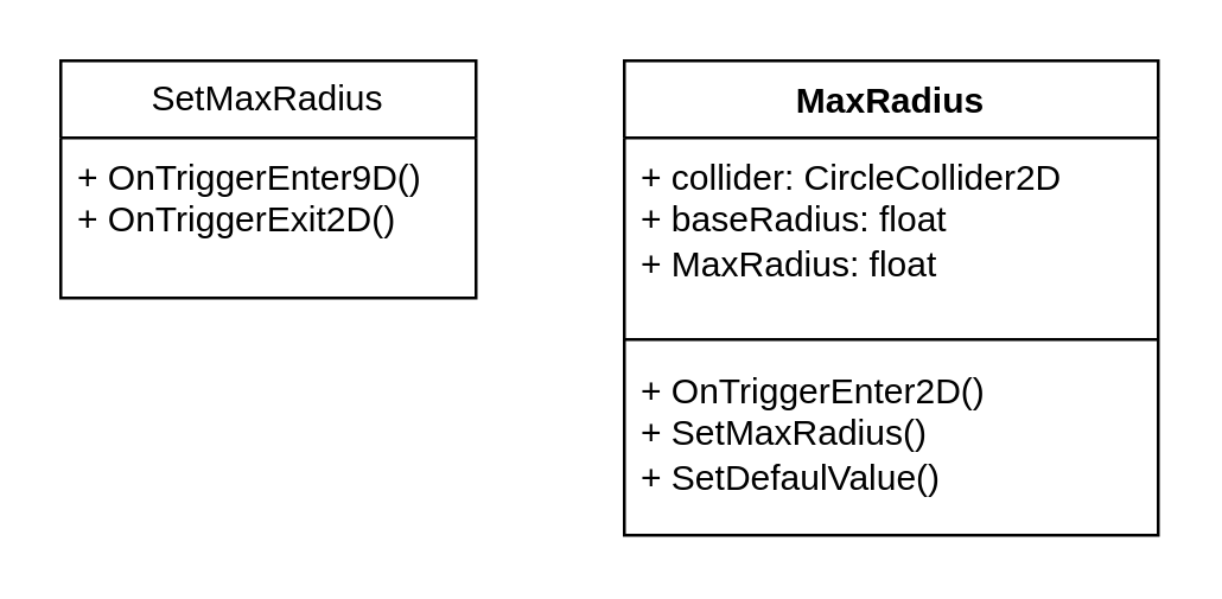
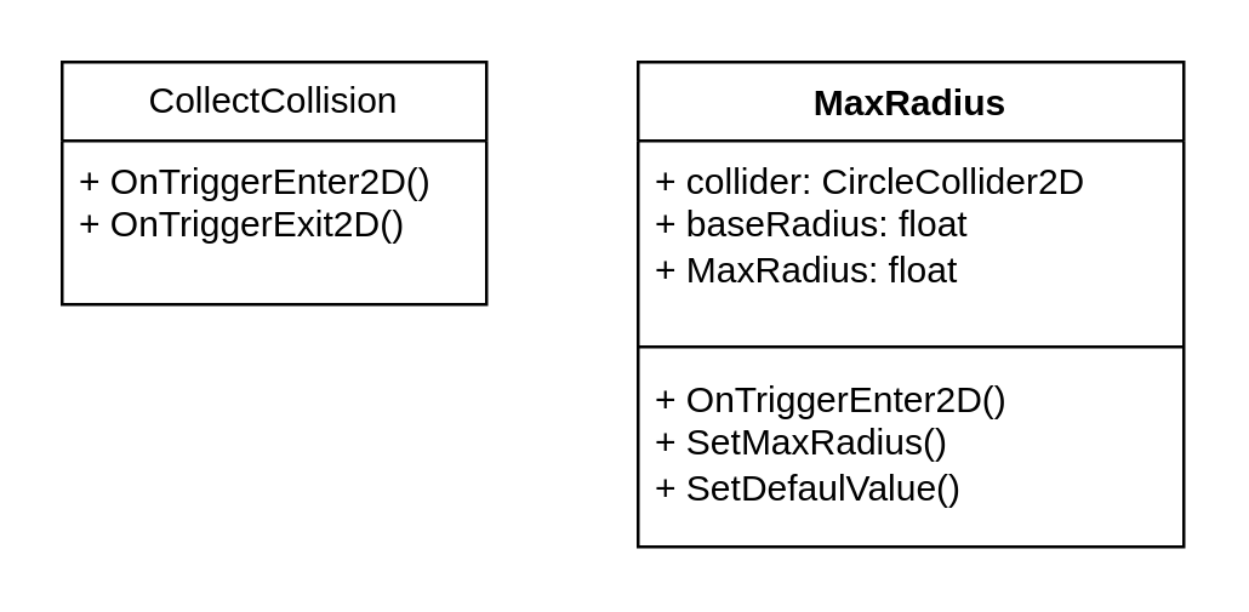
- <mxCell id="6" value="SetMaxRadius" style="swimlane;fontStyle=0;childLayout=stackLayout;horizontal=1;startSize=26;fillColor=none;horizontalStack=0;resizeParent=1;resizeParentMax=0;resizeLast=0;collapsible=1;marginBottom=0;whiteSpace=wrap;html=1;" vertex="1" parent="1"><mxGeometry x="20" y="20" width="140" height="80" as="geometry" /></mxCell>
+ <mxCell id="6" value="CollectCollision" style="swimlane;fontStyle=0;childLayout=stackLayout;horizontal=1;startSize=26;fillColor=none;horizontalStack=0;resizeParent=1;resizeParentMax=0;resizeLast=0;collapsible=1;marginBottom=0;whiteSpace=wrap;html=1;" vertex="1" parent="1"><mxGeometry x="20" y="20" width="140" height="80" as="geometry" /></mxCell>
- <mxCell id="7" value="+ OnTriggerEnter9D()&lt;br&gt;+ OnTriggerExit2D()" style="text;strokeColor=none;fillColor=none;align=left;verticalAlign=top;spacingLeft=4;spacingRight=4;overflow=hidden;rotatable=0;points=[[0,0.5],[1,0.5]];portConstraint=eastwest;whiteSpace=wrap;html=1;" vertex="1" parent="6"><mxGeometry y="26" width="140" height="54" as="geometry" /></mxCell>
+ <mxCell id="7" value="+ OnTriggerEnter2D()&lt;br&gt;+ OnTriggerExit2D()" style="text;strokeColor=none;fillColor=none;align=left;verticalAlign=top;spacingLeft=4;spacingRight=4;overflow=hidden;rotatable=0;points=[[0,0.5],[1,0.5]];portConstraint=eastwest;whiteSpace=wrap;html=1;" vertex="1" parent="6"><mxGeometry y="26" width="140" height="54" as="geometry" /></mxCell>
